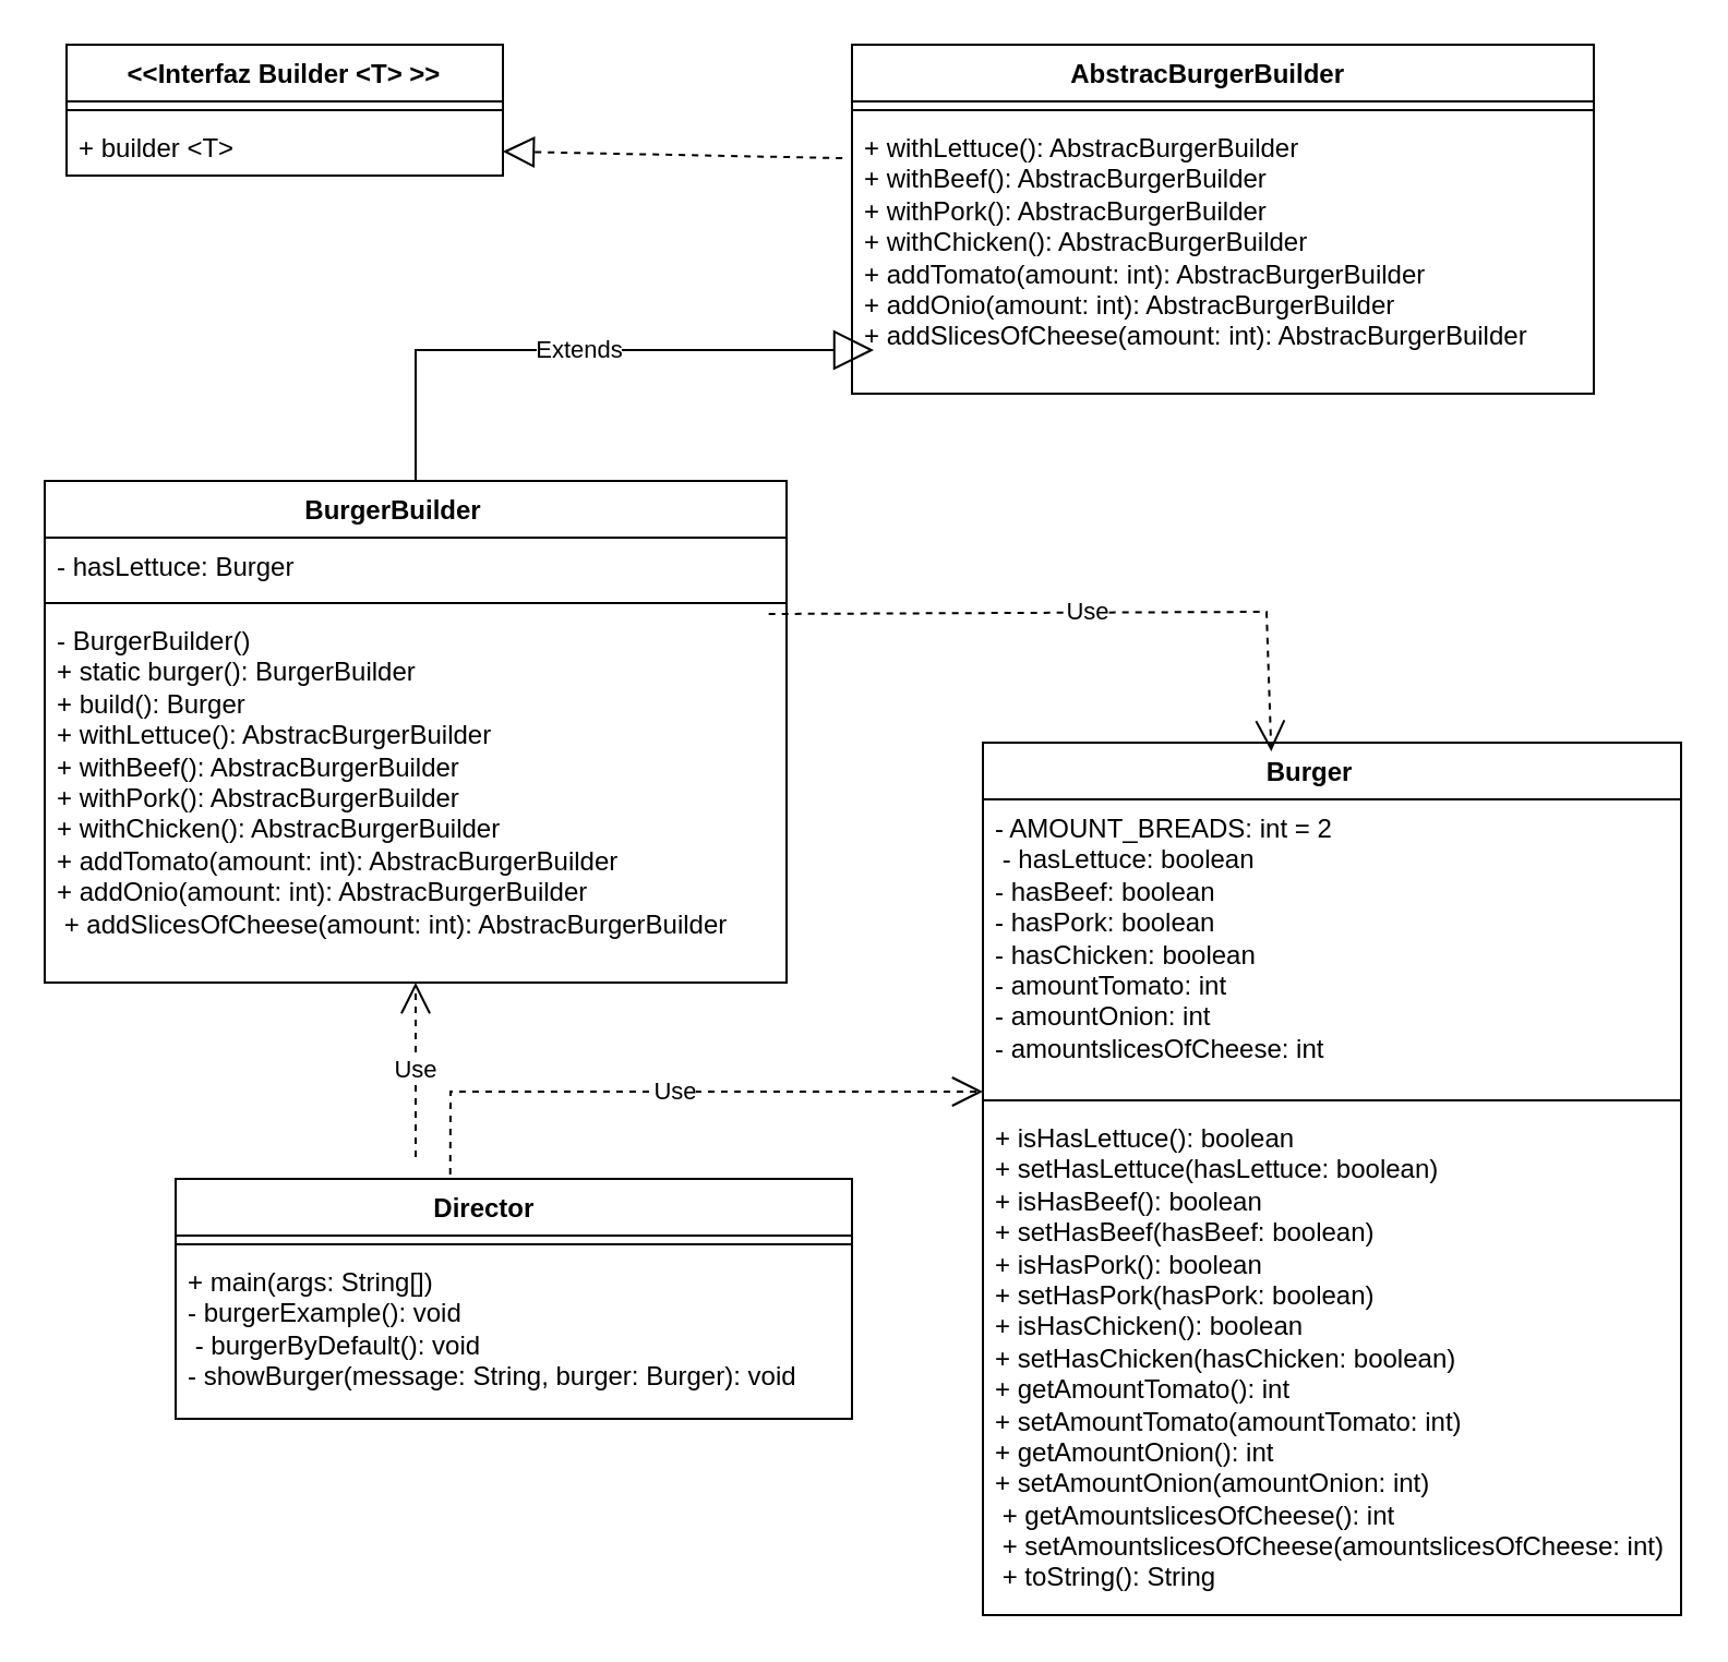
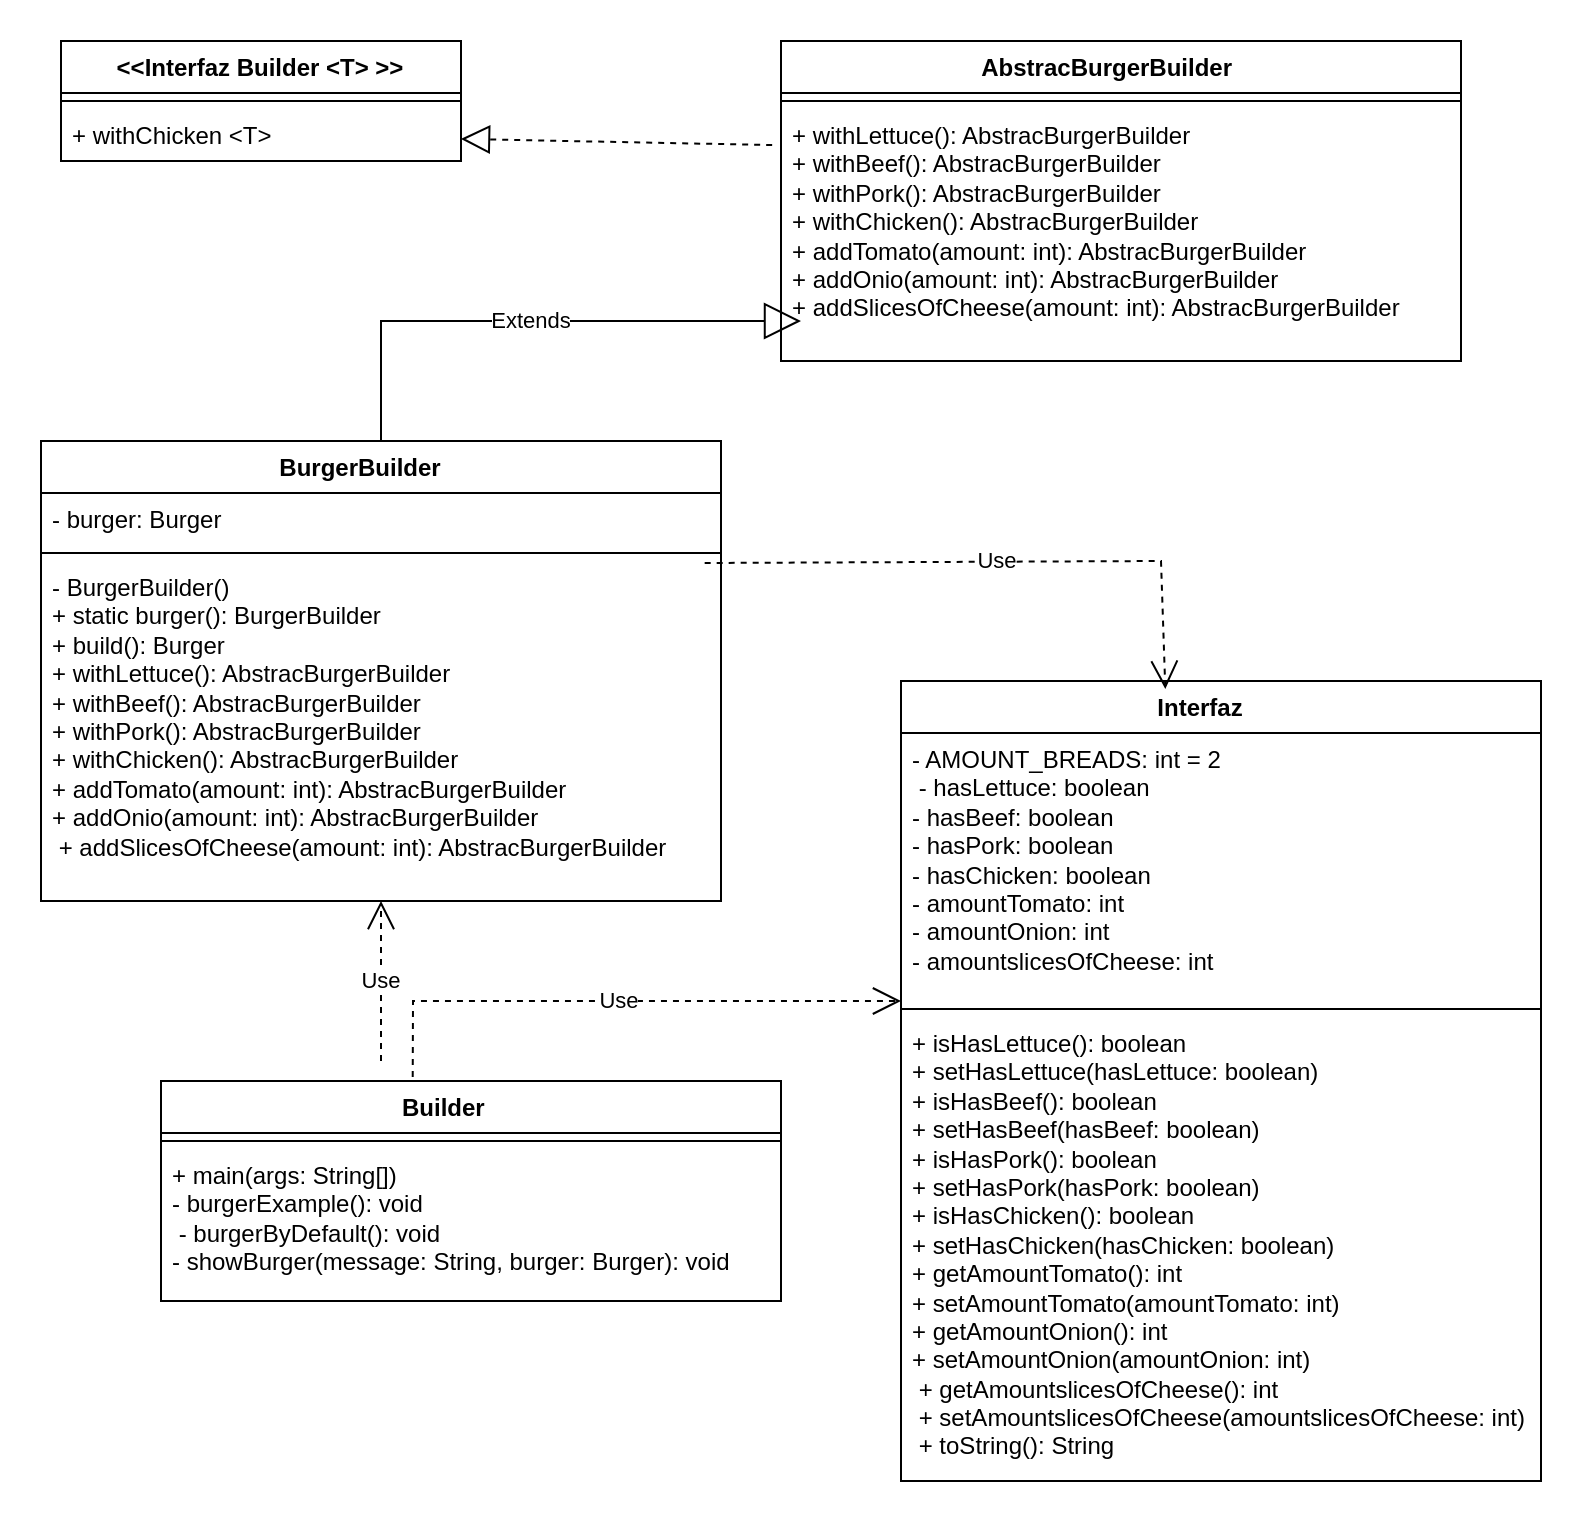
- <mxCell id="4" value="+ builder &amp;lt;T&amp;gt;" style="text;strokeColor=none;fillColor=none;align=left;verticalAlign=top;spacingLeft=4;spacingRight=4;overflow=hidden;rotatable=0;points=[[0,0.5],[1,0.5]];portConstraint=eastwest;whiteSpace=wrap;html=1;" vertex="1" parent="2"><mxGeometry y="34" width="200" height="26" as="geometry" /></mxCell>
+ <mxCell id="4" value="+ withChicken &amp;lt;T&amp;gt;" style="text;strokeColor=none;fillColor=none;align=left;verticalAlign=top;spacingLeft=4;spacingRight=4;overflow=hidden;rotatable=0;points=[[0,0.5],[1,0.5]];portConstraint=eastwest;whiteSpace=wrap;html=1;" vertex="1" parent="2"><mxGeometry y="34" width="200" height="26" as="geometry" /></mxCell>
- <mxCell id="11" value="- hasLettuce: Burger" style="text;strokeColor=none;fillColor=none;align=left;verticalAlign=top;spacingLeft=4;spacingRight=4;overflow=hidden;rotatable=0;points=[[0,0.5],[1,0.5]];portConstraint=eastwest;whiteSpace=wrap;html=1;" vertex="1" parent="10"><mxGeometry y="26" width="340" height="26" as="geometry" /></mxCell>
+ <mxCell id="11" value="- burger: Burger" style="text;strokeColor=none;fillColor=none;align=left;verticalAlign=top;spacingLeft=4;spacingRight=4;overflow=hidden;rotatable=0;points=[[0,0.5],[1,0.5]];portConstraint=eastwest;whiteSpace=wrap;html=1;" vertex="1" parent="10"><mxGeometry y="26" width="340" height="26" as="geometry" /></mxCell>
- <mxCell id="14" value="Burger&amp;nbsp; &amp;nbsp; &amp;nbsp;&amp;nbsp;" style="swimlane;fontStyle=1;align=center;verticalAlign=top;childLayout=stackLayout;horizontal=1;startSize=26;horizontalStack=0;resizeParent=1;resizeParentMax=0;resizeLast=0;collapsible=1;marginBottom=0;whiteSpace=wrap;html=1;" vertex="1" parent="1"><mxGeometry x="450" y="340" width="320" height="400" as="geometry" /></mxCell>
+ <mxCell id="14" value="Interfaz&amp;nbsp; &amp;nbsp; &amp;nbsp;&amp;nbsp;" style="swimlane;fontStyle=1;align=center;verticalAlign=top;childLayout=stackLayout;horizontal=1;startSize=26;horizontalStack=0;resizeParent=1;resizeParentMax=0;resizeLast=0;collapsible=1;marginBottom=0;whiteSpace=wrap;html=1;" vertex="1" parent="1"><mxGeometry x="450" y="340" width="320" height="400" as="geometry" /></mxCell>
- <mxCell id="19" value="Director&amp;nbsp; &amp;nbsp; &amp;nbsp; &amp;nbsp;&amp;nbsp;" style="swimlane;fontStyle=1;align=center;verticalAlign=top;childLayout=stackLayout;horizontal=1;startSize=26;horizontalStack=0;resizeParent=1;resizeParentMax=0;resizeLast=0;collapsible=1;marginBottom=0;whiteSpace=wrap;html=1;" vertex="1" parent="1"><mxGeometry x="80" y="540" width="310" height="110" as="geometry" /></mxCell>
+ <mxCell id="19" value="Builder&amp;nbsp; &amp;nbsp; &amp;nbsp; &amp;nbsp;&amp;nbsp;" style="swimlane;fontStyle=1;align=center;verticalAlign=top;childLayout=stackLayout;horizontal=1;startSize=26;horizontalStack=0;resizeParent=1;resizeParentMax=0;resizeLast=0;collapsible=1;marginBottom=0;whiteSpace=wrap;html=1;" vertex="1" parent="1"><mxGeometry x="80" y="540" width="310" height="110" as="geometry" /></mxCell>
